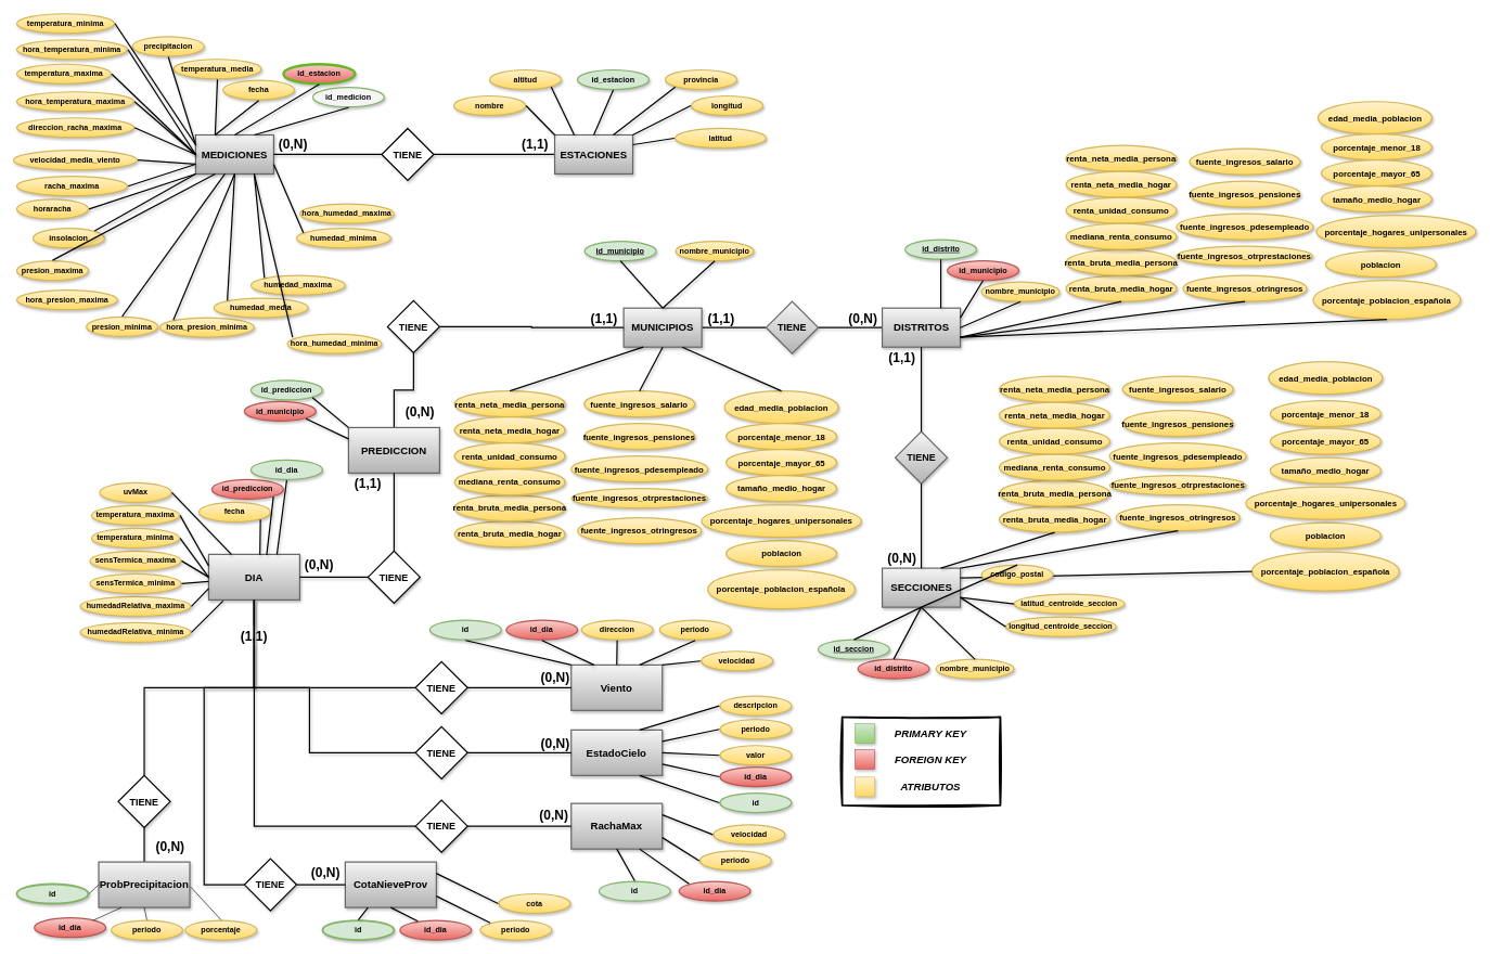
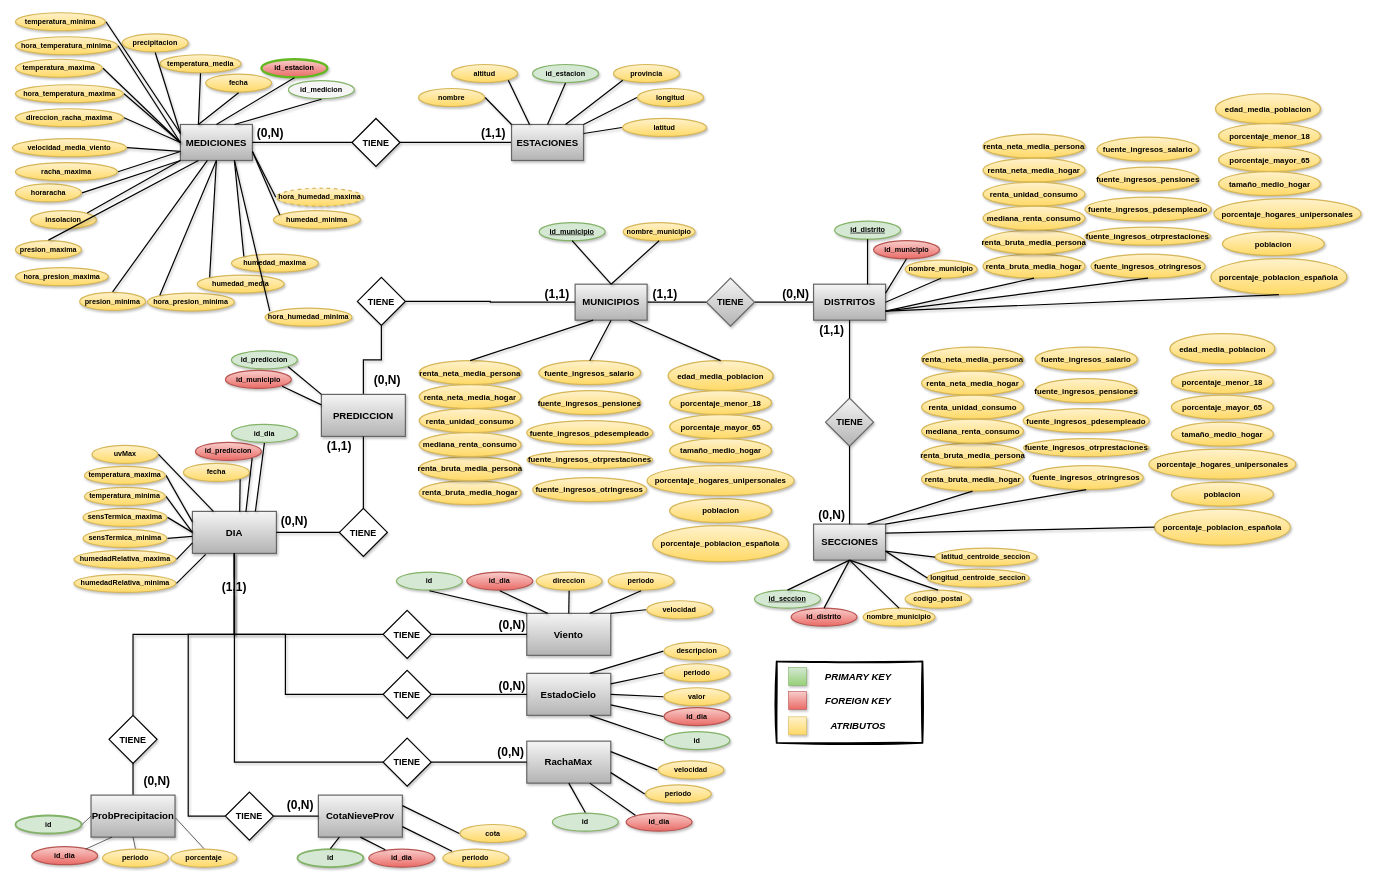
+ <mxCell id="259" value="" style="endArrow=none;html=1;rounded=0;exitX=1;exitY=0.75;exitDx=0;exitDy=0;entryX=0;entryY=0.5;entryDx=0;entryDy=0;fontStyle=1;strokeWidth=2;shadow=1;" parent="1" source="40" target="237" edge="1"><mxGeometry width="50" height="50" relative="1" as="geometry"><mxPoint x="400" y="262" as="sourcePoint" /><mxPoint x="469" y="410" as="targetPoint" /></mxGeometry></mxCell>
- <mxCell id="237" value="hora_humedad_maxima" style="ellipse;whiteSpace=wrap;html=1;fontStyle=1;perimeterSpacing=1;strokeWidth=2;fillColor=#fff2cc;gradientColor=#ffd966;strokeColor=#d6b656;shadow=1;" parent="1" vertex="1"><mxGeometry x="460" y="313.25" width="145" height="30" as="geometry" /></mxCell>
+ <mxCell id="237" value="hora_humedad_maxima" style="ellipse;whiteSpace=wrap;html=1;fontStyle=1;perimeterSpacing=1;strokeWidth=2;fillColor=#fff2cc;gradientColor=#ffd966;strokeColor=#d6b656;shadow=1;dashed=1;" parent="1" vertex="1"><mxGeometry x="460" y="313.25" width="145" height="30" as="geometry" /></mxCell>
- <mxCell id="228" value="codigo_postal" style="ellipse;whiteSpace=wrap;html=1;fontStyle=1;fillColor=#fff2cc;gradientColor=#ffd966;strokeColor=#d6b656;strokeWidth=2;shadow=1;" parent="1" vertex="1"><mxGeometry x="1508" y="868.25" width="110" height="30" as="geometry" /></mxCell>
+ <mxCell id="228" value="codigo_postal" style="ellipse;whiteSpace=wrap;html=1;fontStyle=1;fillColor=#fff2cc;gradientColor=#ffd966;strokeColor=#d6b656;strokeWidth=2;shadow=1;" parent="1" vertex="1"><mxGeometry x="1508" y="983.25" width="110" height="30" as="geometry" /></mxCell>
